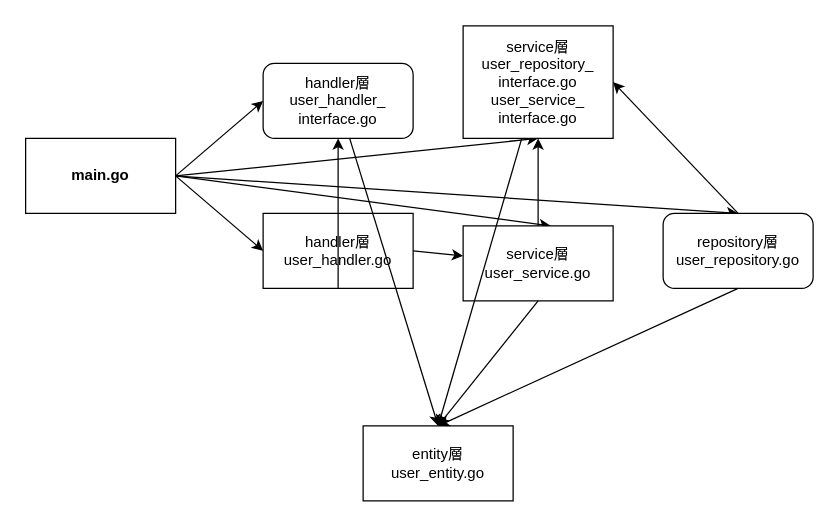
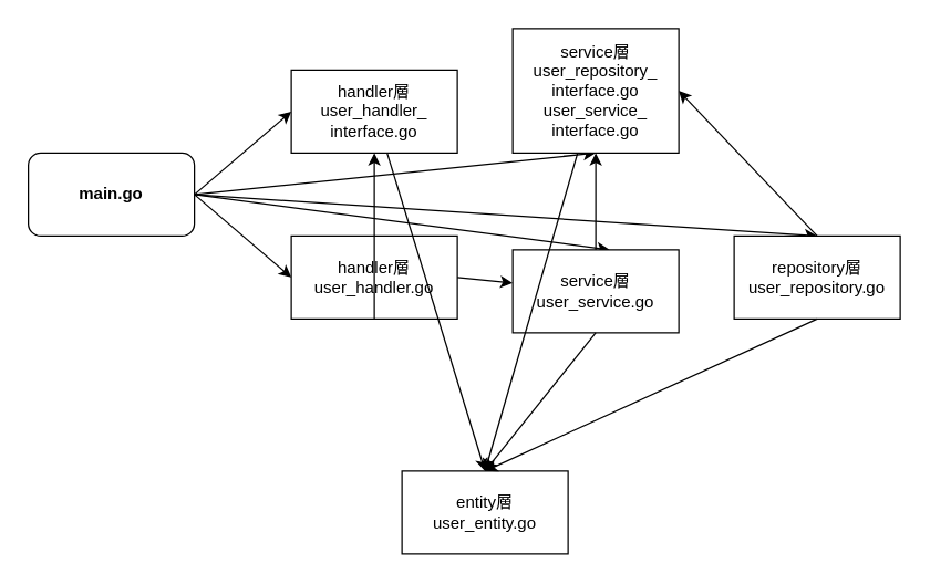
- <mxCell id="21" value="handler層&lt;br&gt;user_handler_&lt;br&gt;interface.go" style="whiteSpace=wrap;html=1;rounded=1;" vertex="1" parent="1"><mxGeometry x="210" y="50" width="120" height="60" as="geometry" /></mxCell>
+ <mxCell id="21" value="handler層&lt;br&gt;user_handler_&lt;br&gt;interface.go" style="rounded=0;whiteSpace=wrap;html=1;" vertex="1" parent="1"><mxGeometry x="210" y="50" width="120" height="60" as="geometry" /></mxCell>
- <mxCell id="5" value="main.go" style="rounded=0;whiteSpace=wrap;html=1;fontStyle=1" parent="1" vertex="1"><mxGeometry x="20" y="110" width="120" height="60" as="geometry" /></mxCell>
+ <mxCell id="5" value="main.go" style="whiteSpace=wrap;html=1;fontStyle=1;rounded=1;" parent="1" vertex="1"><mxGeometry x="20" y="110" width="120" height="60" as="geometry" /></mxCell>
- <mxCell id="11" value="repository層&lt;br&gt;user_repository.go" style="whiteSpace=wrap;html=1;rounded=1;" parent="1" vertex="1"><mxGeometry x="530" y="170" width="120" height="60" as="geometry" /></mxCell>
+ <mxCell id="11" value="repository層&lt;br&gt;user_repository.go" style="rounded=0;whiteSpace=wrap;html=1;" parent="1" vertex="1"><mxGeometry x="530" y="170" width="120" height="60" as="geometry" /></mxCell>
